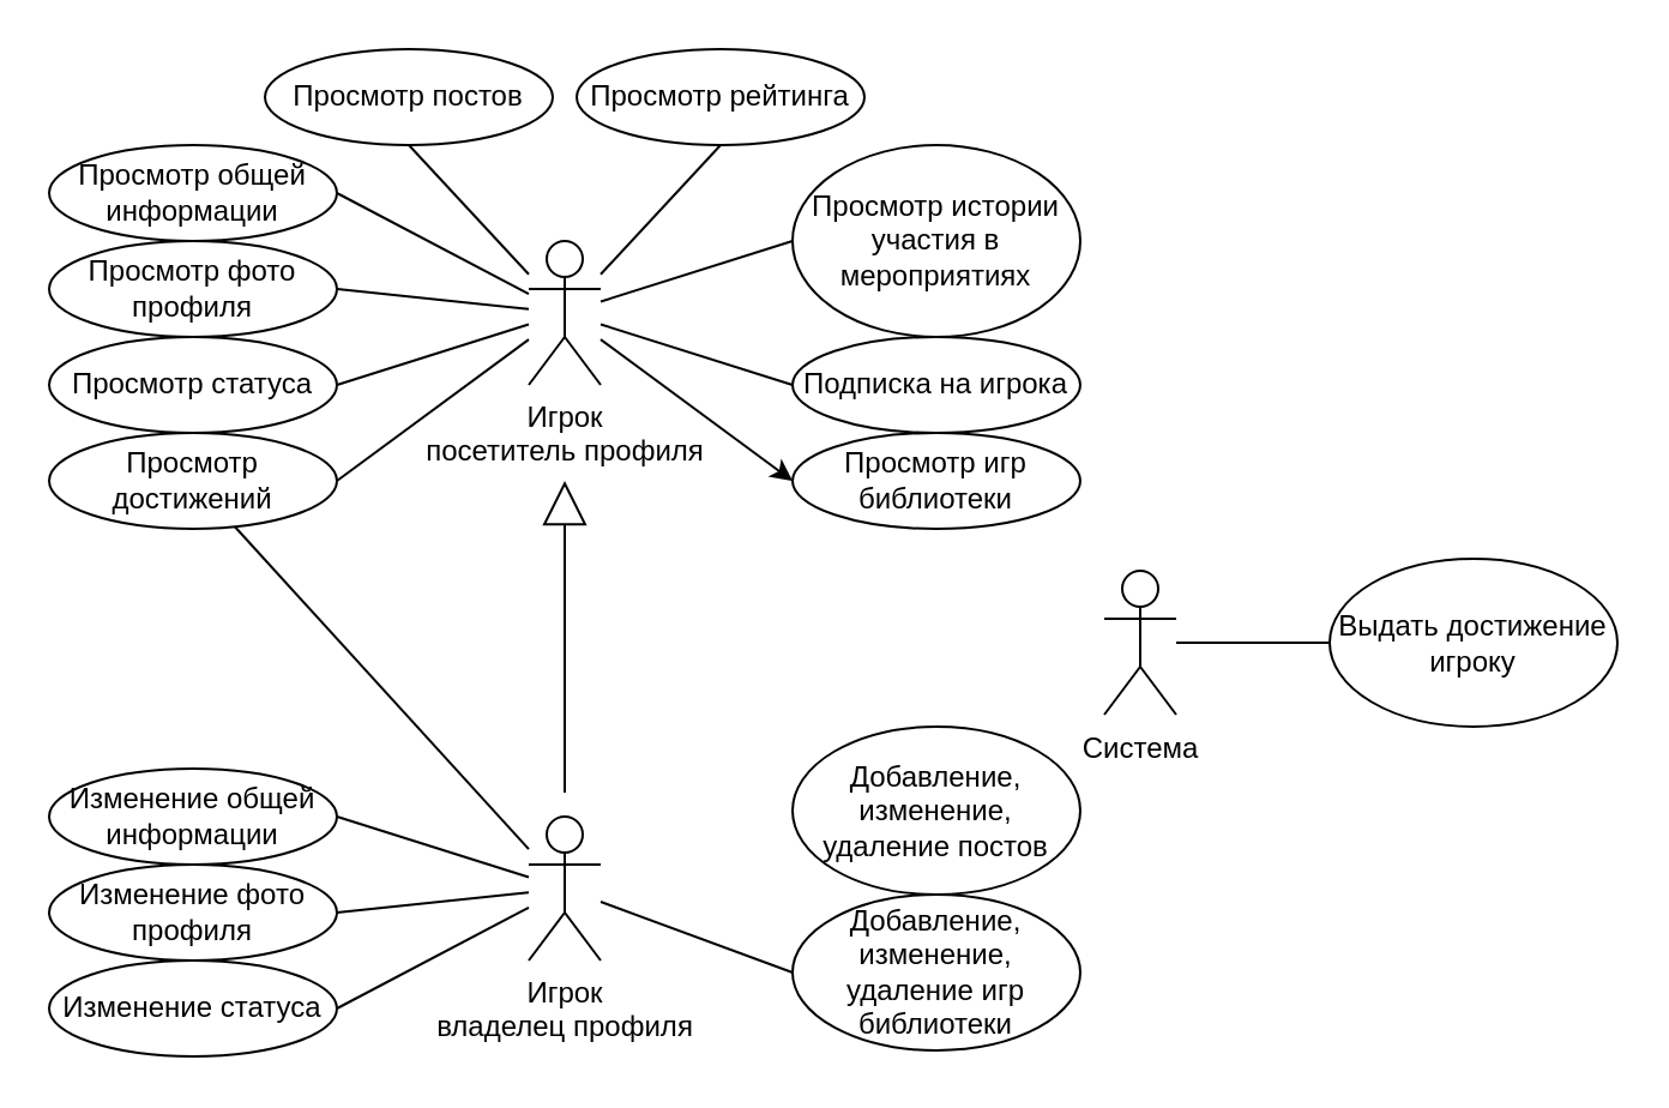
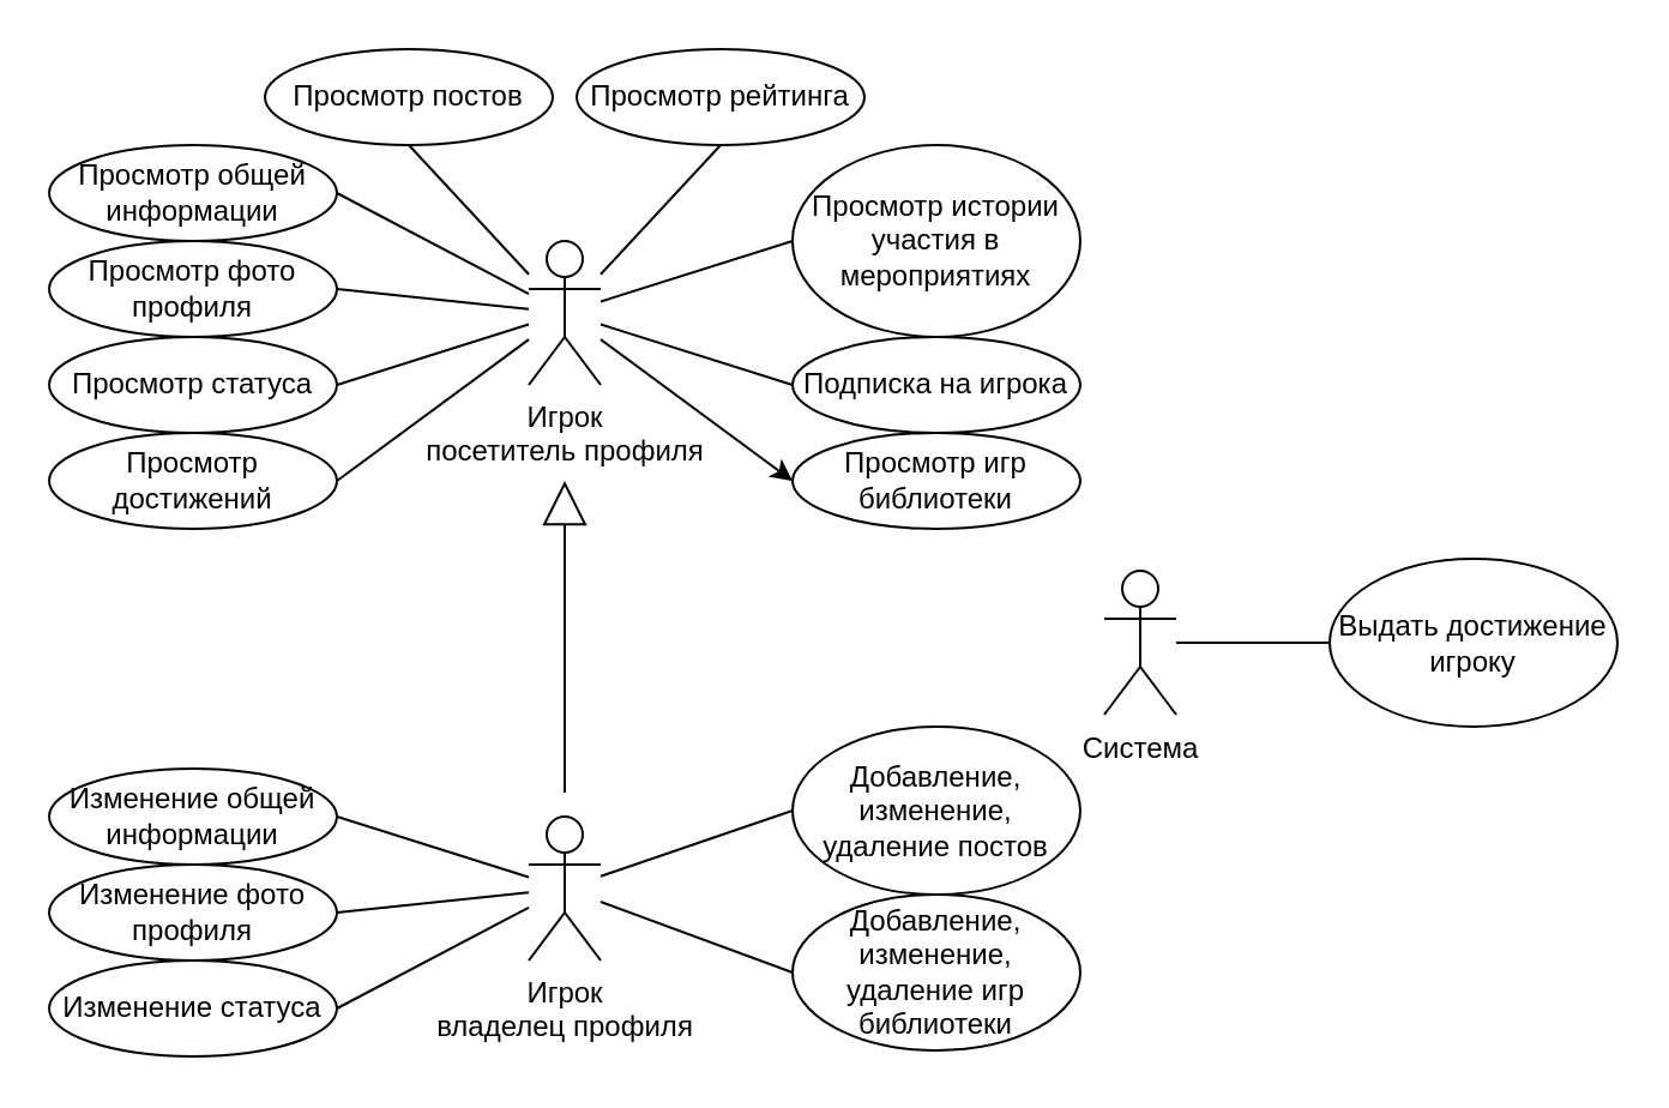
- <mxCell id="30" value="" style="endArrow=none;html=1;rounded=0;" parent="1" source="4" target="7" edge="1"><mxGeometry width="50" height="50" relative="1" as="geometry"><mxPoint x="310" y="540" as="sourcePoint" /><mxPoint x="350" y="450" as="targetPoint" /></mxGeometry></mxCell>
+ <mxCell id="30" value="" style="endArrow=none;html=1;rounded=0;entryX=0;entryY=0.5;entryDx=0;entryDy=0;" parent="1" source="4" target="17" edge="1"><mxGeometry width="50" height="50" relative="1" as="geometry"><mxPoint x="310" y="540" as="sourcePoint" /><mxPoint x="350" y="450" as="targetPoint" /></mxGeometry></mxCell>
